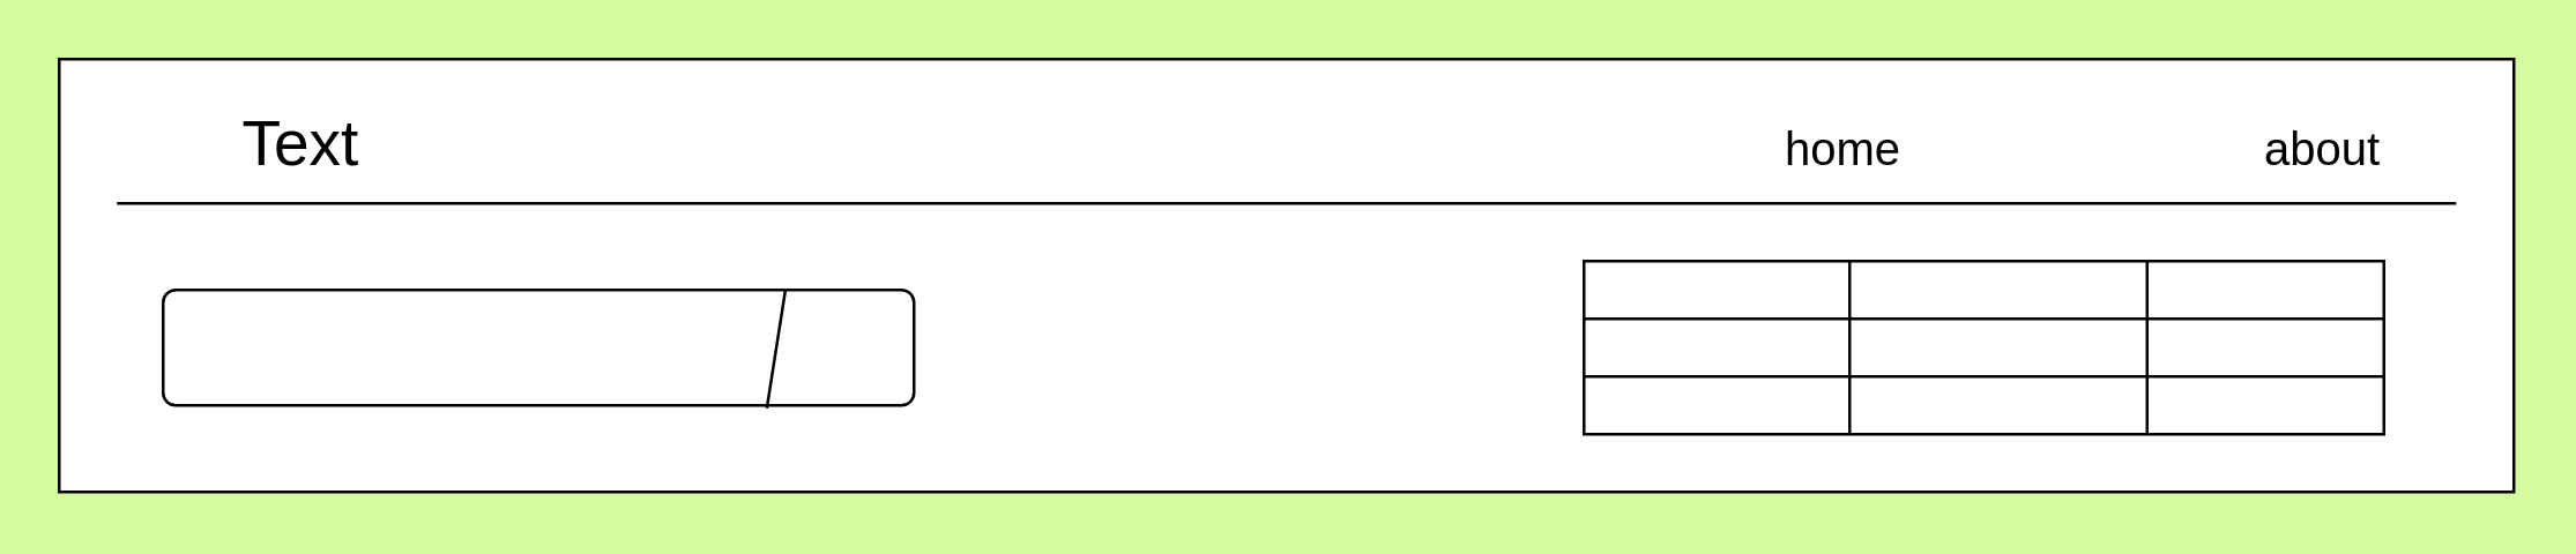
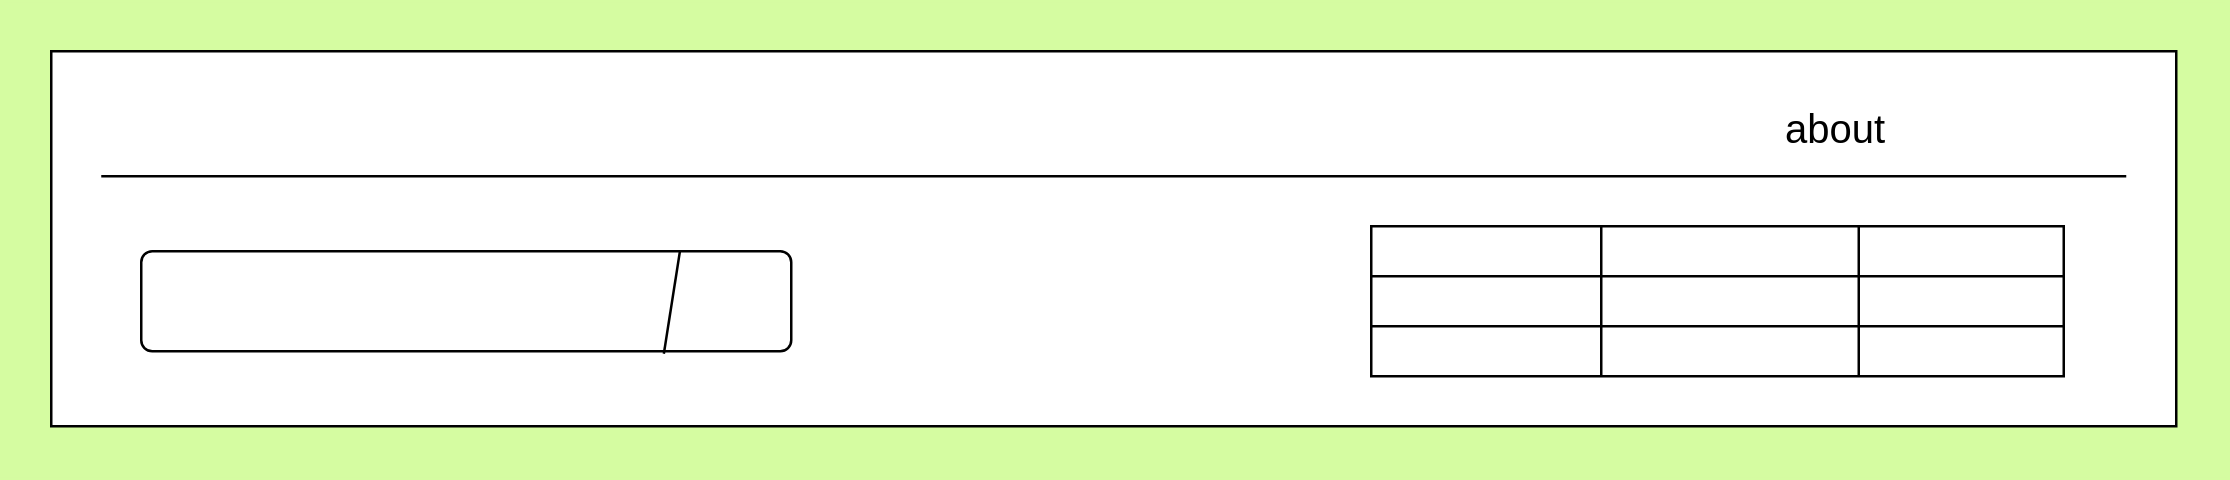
- <mxCell id="19" value="Text" style="text;html=1;strokeColor=none;fillColor=none;align=center;verticalAlign=middle;whiteSpace=wrap;rounded=0;strokeWidth=1;fontSize=22;" vertex="1" parent="1"><mxGeometry x="56" width="96" height="60" as="geometry" y="20" /></mxCell>
- <mxCell id="20" value="&lt;font style=&quot;font-size: 16px;&quot;&gt;home&lt;/font&gt;" style="text;html=1;strokeColor=none;fillColor=none;align=center;verticalAlign=middle;whiteSpace=wrap;rounded=0;strokeWidth=1;fontSize=22;" vertex="1" parent="1"><mxGeometry x="608" y="35" width="60" height="30" as="geometry" /></mxCell>
- <mxCell id="21" value="&lt;font style=&quot;font-size: 16px;&quot;&gt;about&lt;/font&gt;" style="text;html=1;strokeColor=none;fillColor=none;align=center;verticalAlign=middle;whiteSpace=wrap;rounded=0;strokeWidth=1;fontSize=22;" vertex="1" parent="1"><mxGeometry x="774" y="35" width="60" height="30" as="geometry" /></mxCell>
+ <mxCell id="21" value="&lt;font style=&quot;font-size: 16px;&quot;&gt;about&lt;/font&gt;" style="text;html=1;strokeColor=none;fillColor=none;align=center;verticalAlign=middle;whiteSpace=wrap;rounded=0;strokeWidth=1;fontSize=22;" vertex="1" parent="1"><mxGeometry x="704" y="35" width="60" height="30" as="geometry" /></mxCell>
